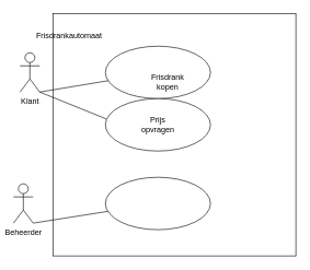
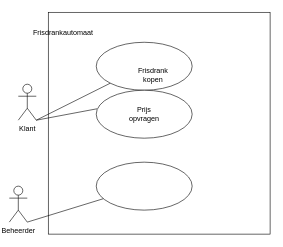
- <mxCell id="5" value="Klant" style="shape=umlActor;verticalLabelPosition=bottom;labelBackgroundColor=#ffffff;verticalAlign=top;html=1;outlineConnect=0;" vertex="1" parent="1"><mxGeometry x="30" y="80" width="30" height="60" as="geometry" /></mxCell>
+ <mxCell id="5" value="Klant" style="shape=umlActor;verticalLabelPosition=bottom;labelBackgroundColor=#ffffff;verticalAlign=top;html=1;outlineConnect=0;" vertex="1" parent="1"><mxGeometry x="30" y="140" width="30" height="60" as="geometry" /></mxCell>
- <mxCell id="12" value="Beheerder" style="shape=umlActor;verticalLabelPosition=bottom;labelBackgroundColor=#ffffff;verticalAlign=top;html=1;outlineConnect=0;" vertex="1" parent="1"><mxGeometry x="20" y="280" width="30" height="60" as="geometry" /></mxCell>
+ <mxCell id="12" value="Beheerder" style="shape=umlActor;verticalLabelPosition=bottom;labelBackgroundColor=#ffffff;verticalAlign=top;html=1;outlineConnect=0;" vertex="1" parent="1"><mxGeometry x="15" y="310" width="30" height="60" as="geometry" /></mxCell>
